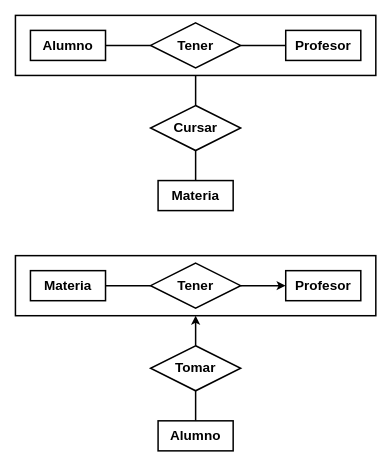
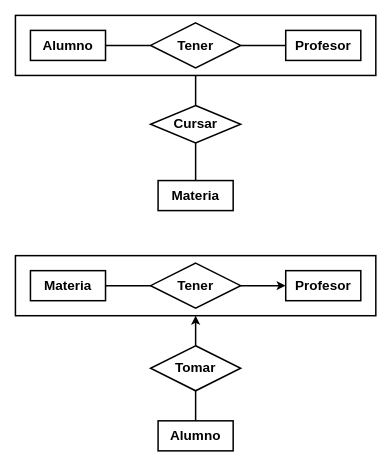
- <mxCell id="22" value="&lt;b&gt;Cursar&lt;/b&gt;" style="shape=rhombus;perimeter=rhombusPerimeter;whiteSpace=wrap;html=1;align=center;strokeWidth=2;fontSize=18;" vertex="1" parent="1"><mxGeometry x="200" y="140" width="120" height="60" as="geometry" /></mxCell>
+ <mxCell id="22" value="&lt;b&gt;Cursar&lt;/b&gt;" style="shape=rhombus;perimeter=rhombusPerimeter;whiteSpace=wrap;html=1;align=center;strokeWidth=2;fontSize=18;" vertex="1" parent="1"><mxGeometry x="200" y="140" width="120" height="50" as="geometry" /></mxCell>
